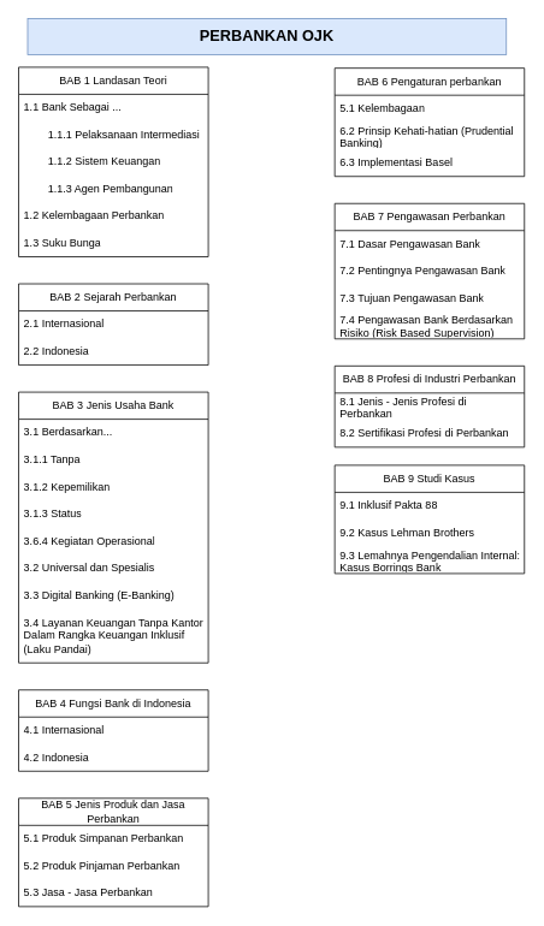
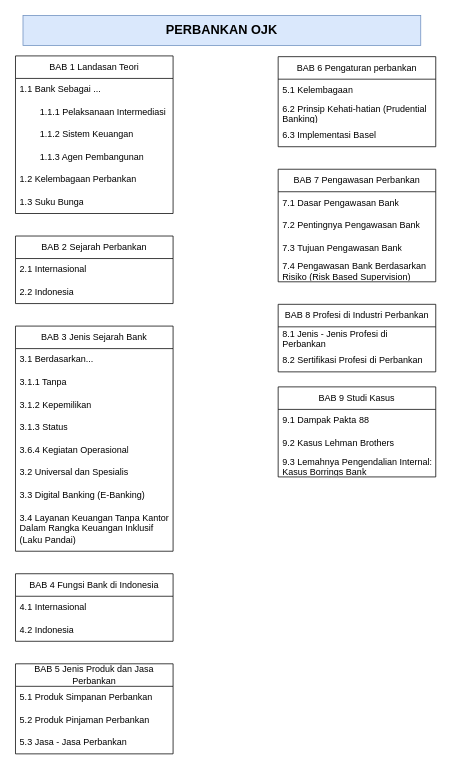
- <mxCell id="25" value="BAB 3 Jenis Usaha Bank" style="swimlane;fontStyle=0;childLayout=stackLayout;horizontal=1;startSize=30;horizontalStack=0;resizeParent=1;resizeParentMax=0;resizeLast=0;collapsible=1;marginBottom=0;whiteSpace=wrap;html=1;" vertex="1" parent="1"><mxGeometry x="20" y="434" width="210" height="300" as="geometry"><mxRectangle x="360" y="60" width="160" height="30" as="alternateBounds" /></mxGeometry></mxCell>
+ <mxCell id="25" value="BAB 3 Jenis Sejarah Bank" style="swimlane;fontStyle=0;childLayout=stackLayout;horizontal=1;startSize=30;horizontalStack=0;resizeParent=1;resizeParentMax=0;resizeLast=0;collapsible=1;marginBottom=0;whiteSpace=wrap;html=1;" vertex="1" parent="1"><mxGeometry x="20" y="434" width="210" height="300" as="geometry"><mxRectangle x="360" y="60" width="160" height="30" as="alternateBounds" /></mxGeometry></mxCell>
- <mxCell id="42" value="9.1 Inklusif Pakta 88&amp;nbsp;" style="text;strokeColor=none;fillColor=none;align=left;verticalAlign=middle;spacingLeft=4;spacingRight=4;overflow=hidden;points=[[0,0.5],[1,0.5]];portConstraint=eastwest;rotatable=0;whiteSpace=wrap;html=1;" vertex="1" parent="41"><mxGeometry y="30" width="210" height="30" as="geometry" /></mxCell>
+ <mxCell id="42" value="9.1 Dampak Pakta 88&amp;nbsp;" style="text;strokeColor=none;fillColor=none;align=left;verticalAlign=middle;spacingLeft=4;spacingRight=4;overflow=hidden;points=[[0,0.5],[1,0.5]];portConstraint=eastwest;rotatable=0;whiteSpace=wrap;html=1;" vertex="1" parent="41"><mxGeometry y="30" width="210" height="30" as="geometry" /></mxCell>
